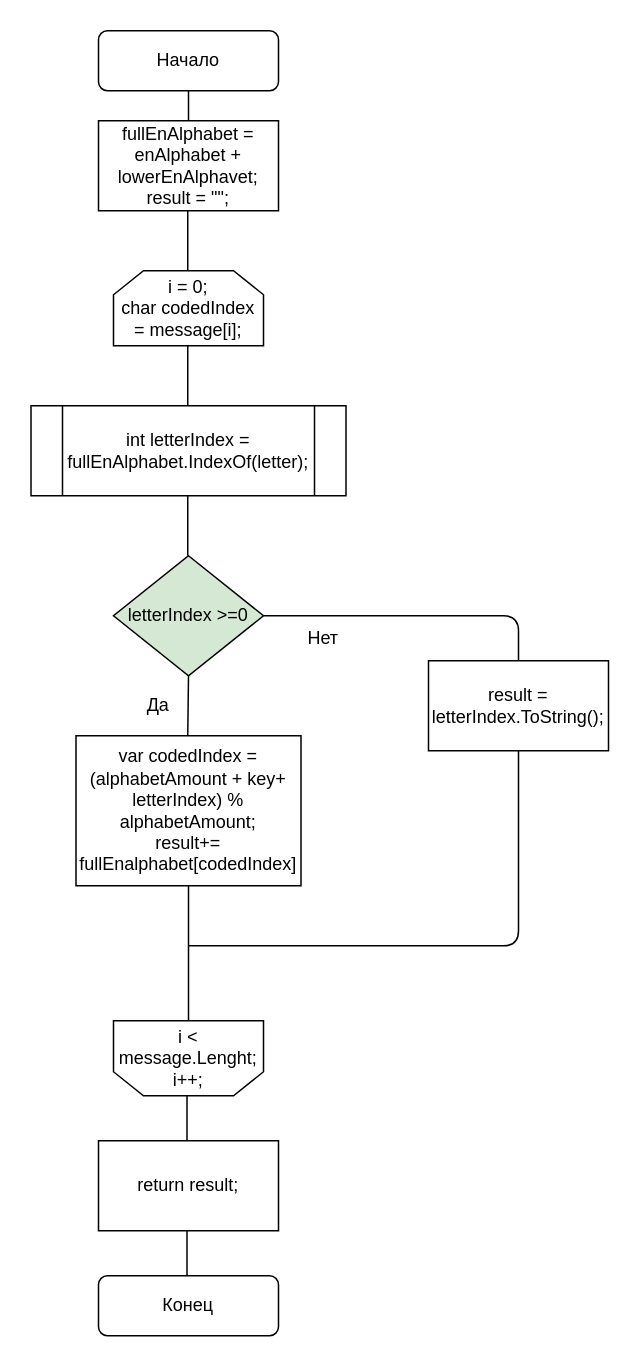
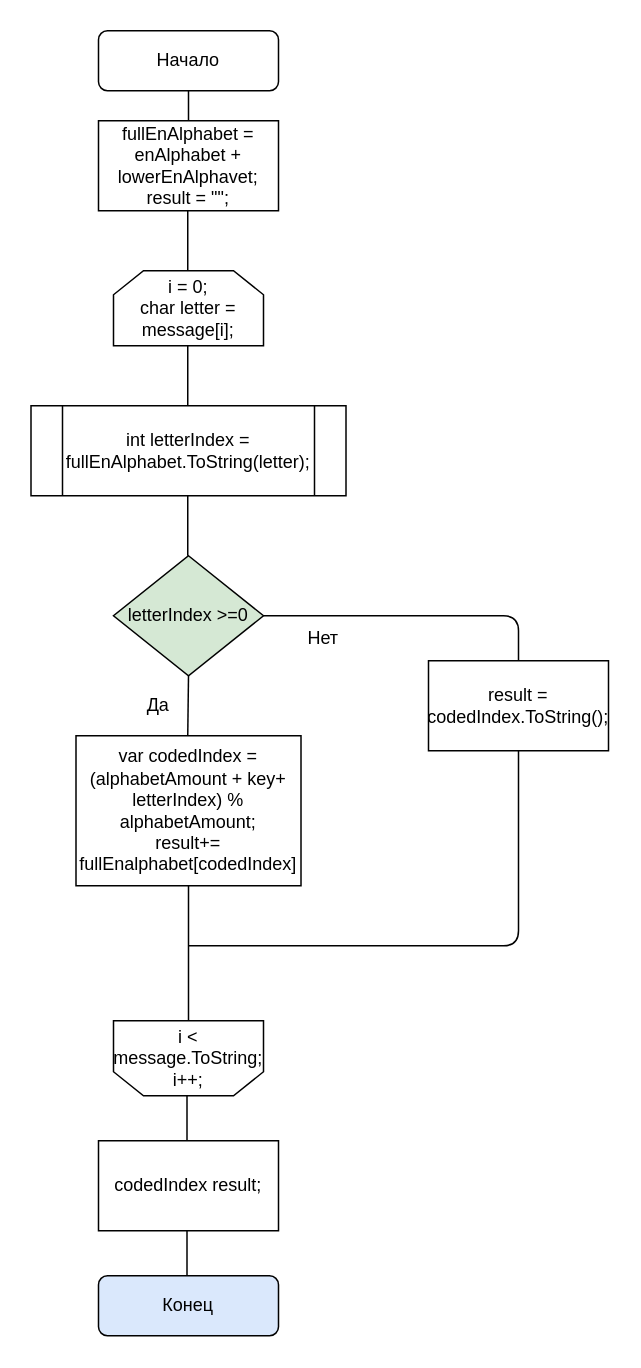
- <mxCell id="5" value="i = 0;&lt;br&gt;char codedIndex = message[i];" style="shape=loopLimit;whiteSpace=wrap;html=1;" vertex="1" parent="1"><mxGeometry x="75" y="180" width="100" height="50" as="geometry" /></mxCell>
+ <mxCell id="5" value="i = 0;&lt;br&gt;char letter = message[i];" style="shape=loopLimit;whiteSpace=wrap;html=1;" vertex="1" parent="1"><mxGeometry x="75" y="180" width="100" height="50" as="geometry" /></mxCell>
- <mxCell id="8" value="int letterIndex = fullEnAlphabet.IndexOf(letter);" style="shape=process;whiteSpace=wrap;html=1;backgroundOutline=1;" vertex="1" parent="1"><mxGeometry x="20" y="270" width="210" height="60" as="geometry" /></mxCell>
+ <mxCell id="8" value="int letterIndex = fullEnAlphabet.ToString(letter);" style="shape=process;whiteSpace=wrap;html=1;backgroundOutline=1;" vertex="1" parent="1"><mxGeometry x="20" y="270" width="210" height="60" as="geometry" /></mxCell>
- <mxCell id="16" value="result = letterIndex.ToString();" style="rounded=0;whiteSpace=wrap;html=1;" vertex="1" parent="1"><mxGeometry x="285" y="440" width="120" height="60" as="geometry" /></mxCell>
+ <mxCell id="16" value="result = codedIndex.ToString();" style="rounded=0;whiteSpace=wrap;html=1;" vertex="1" parent="1"><mxGeometry x="285" y="440" width="120" height="60" as="geometry" /></mxCell>
- <mxCell id="19" value="i &amp;lt; message.Lenght;&lt;br&gt;i++;" style="shape=loopLimit;whiteSpace=wrap;html=1;direction=west;" vertex="1" parent="1"><mxGeometry x="75" y="680" width="100" height="50" as="geometry" /></mxCell>
+ <mxCell id="19" value="i &amp;lt; message.ToString;&lt;br&gt;i++;" style="shape=loopLimit;whiteSpace=wrap;html=1;direction=west;" vertex="1" parent="1"><mxGeometry x="75" y="680" width="100" height="50" as="geometry" /></mxCell>
- <mxCell id="21" value="return result;" style="rounded=0;whiteSpace=wrap;html=1;" vertex="1" parent="1"><mxGeometry x="65" y="760" width="120" height="60" as="geometry" /></mxCell>
+ <mxCell id="21" value="codedIndex result;" style="rounded=0;whiteSpace=wrap;html=1;" vertex="1" parent="1"><mxGeometry x="65" y="760" width="120" height="60" as="geometry" /></mxCell>
- <mxCell id="22" value="Конец" style="rounded=1;whiteSpace=wrap;html=1;" vertex="1" parent="1"><mxGeometry x="65" y="850" width="120" height="40" as="geometry" /></mxCell>
+ <mxCell id="22" value="Конец" style="rounded=1;whiteSpace=wrap;html=1;fillColor=#dae8fc;" vertex="1" parent="1"><mxGeometry x="65" y="850" width="120" height="40" as="geometry" /></mxCell>
